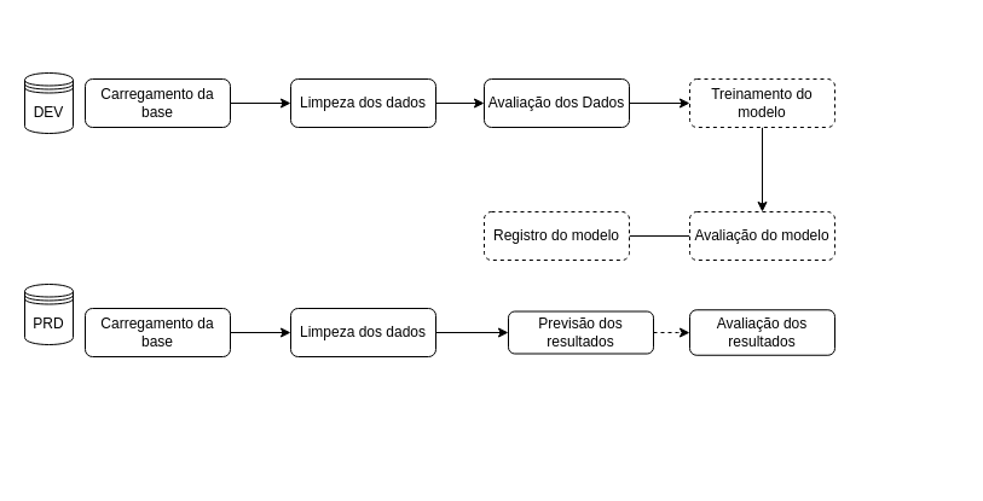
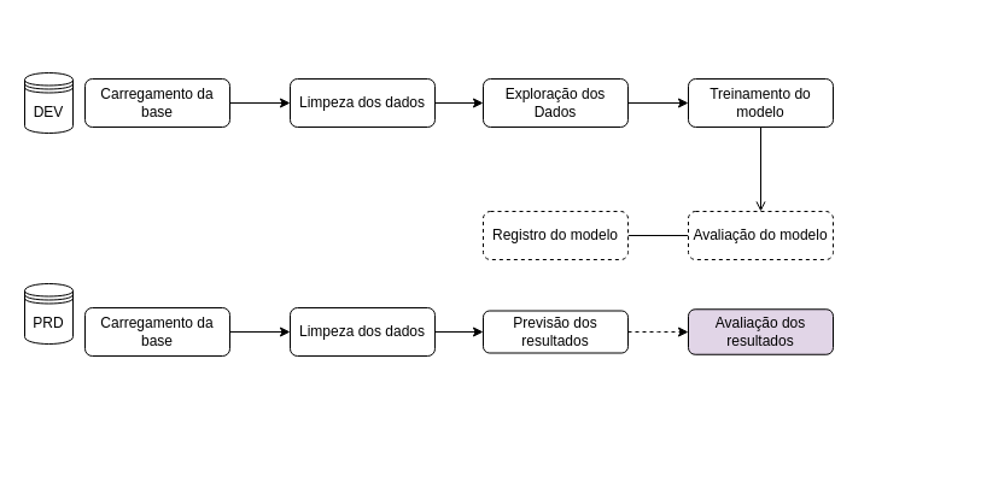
- <mxCell id="8" value="Avaliação dos Dados" style="rounded=1;whiteSpace=wrap;html=1;fontSize=12;glass=0;strokeWidth=1;shadow=0;" vertex="1" parent="1"><mxGeometry x="400" y="65" width="120" height="40" as="geometry" /></mxCell>
+ <mxCell id="8" value="Exploração dos Dados" style="rounded=1;whiteSpace=wrap;html=1;fontSize=12;glass=0;strokeWidth=1;shadow=0;" vertex="1" parent="1"><mxGeometry x="400" y="65" width="120" height="40" as="geometry" /></mxCell>
- <mxCell id="10" value="Treinamento do modelo" style="rounded=1;whiteSpace=wrap;html=1;fontSize=12;glass=0;strokeWidth=1;shadow=0;dashed=1;" vertex="1" parent="1"><mxGeometry x="570" y="65" width="120" height="40" as="geometry" /></mxCell>
+ <mxCell id="10" value="Treinamento do modelo" style="rounded=1;whiteSpace=wrap;html=1;fontSize=12;glass=0;strokeWidth=1;shadow=0;" vertex="1" parent="1"><mxGeometry x="570" y="65" width="120" height="40" as="geometry" /></mxCell>
- <mxCell id="9" value="" style="edgeStyle=orthogonalEdgeStyle;rounded=0;orthogonalLoop=1;jettySize=auto;html=1;" edge="1" parent="1" source="10" target="12"><mxGeometry relative="1" as="geometry" /></mxCell>
+ <mxCell id="9" value="" style="edgeStyle=orthogonalEdgeStyle;rounded=0;orthogonalLoop=1;jettySize=auto;html=1;endArrow=open;" edge="1" parent="1" source="10" target="12"><mxGeometry relative="1" as="geometry" /></mxCell>
- <mxCell id="23" value="Previsão dos resultados" style="whiteSpace=wrap;html=1;rounded=1;glass=0;strokeWidth=1;shadow=0;" vertex="1" parent="1"><mxGeometry x="420" y="257.5" width="120" height="35" as="geometry" /></mxCell>
+ <mxCell id="23" value="Previsão dos resultados" style="whiteSpace=wrap;html=1;rounded=1;glass=0;strokeWidth=1;shadow=0;" vertex="1" parent="1"><mxGeometry x="400" y="257.5" width="120" height="35" as="geometry" /></mxCell>
- <mxCell id="24" value="Avaliação dos resultados" style="whiteSpace=wrap;html=1;rounded=1;glass=0;strokeWidth=1;shadow=0;" vertex="1" parent="1"><mxGeometry x="570" y="256.25" width="120" height="37.5" as="geometry" /></mxCell>
+ <mxCell id="24" value="Avaliação dos resultados" style="whiteSpace=wrap;html=1;rounded=1;glass=0;strokeWidth=1;shadow=0;fillColor=#e1d5e7;" vertex="1" parent="1"><mxGeometry x="570" y="256.25" width="120" height="37.5" as="geometry" /></mxCell>
